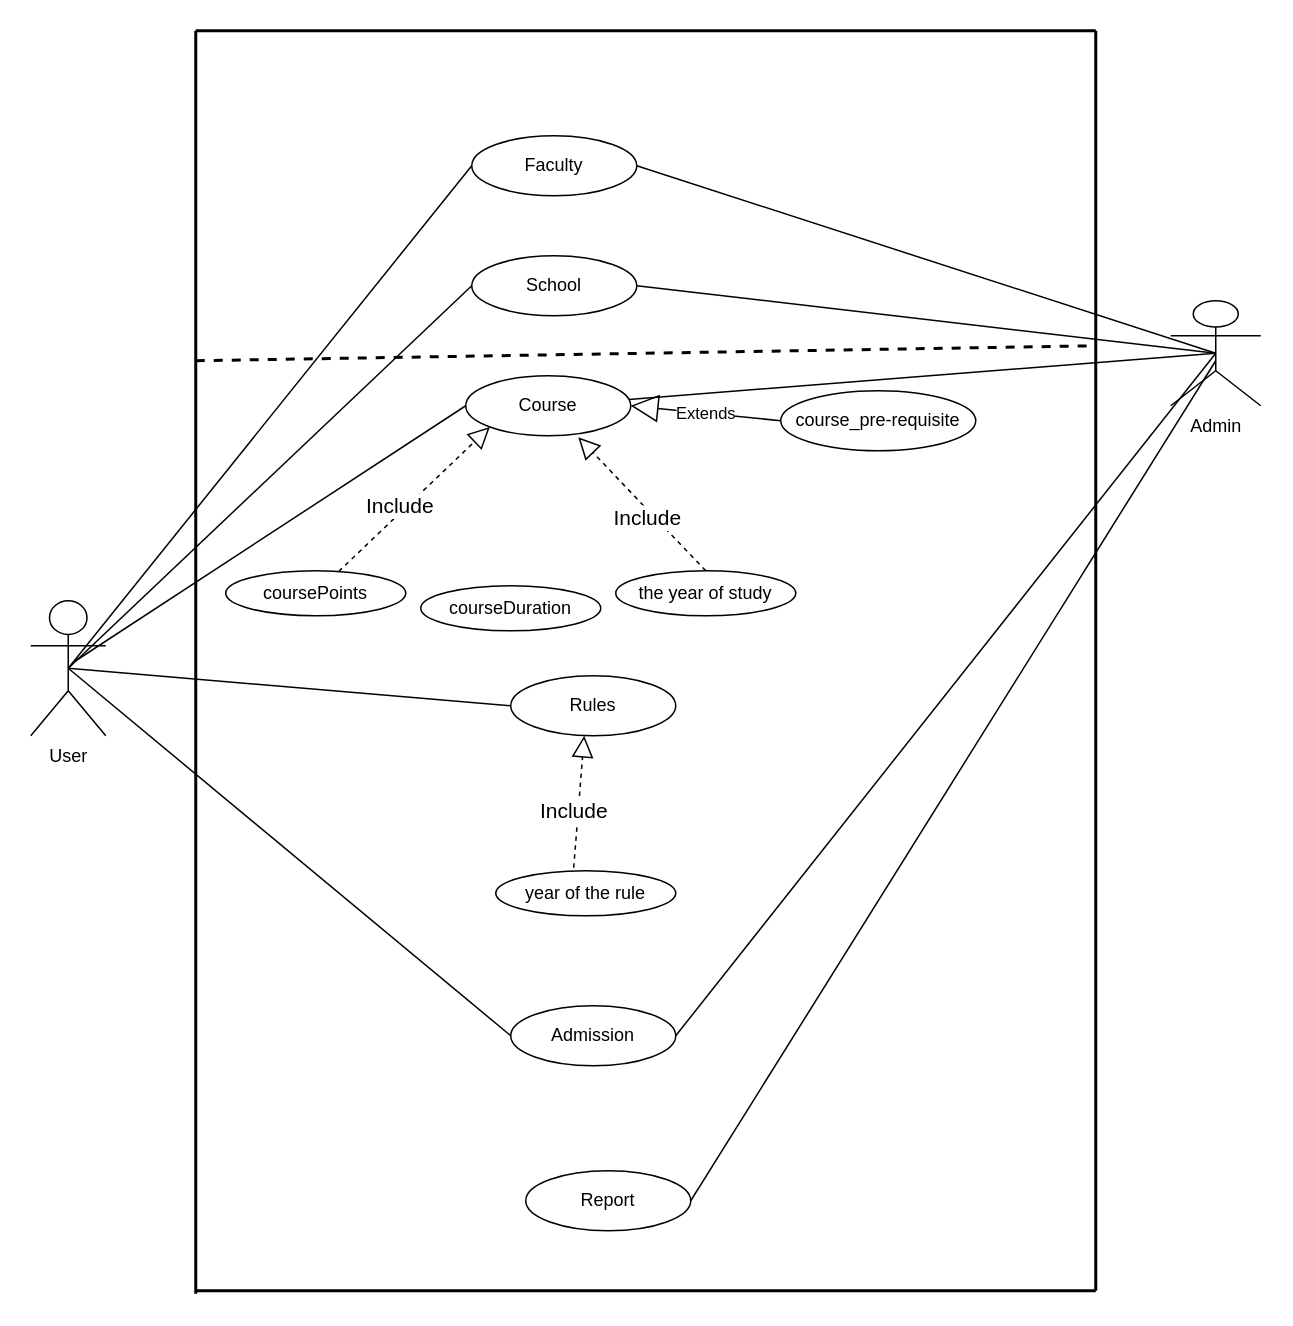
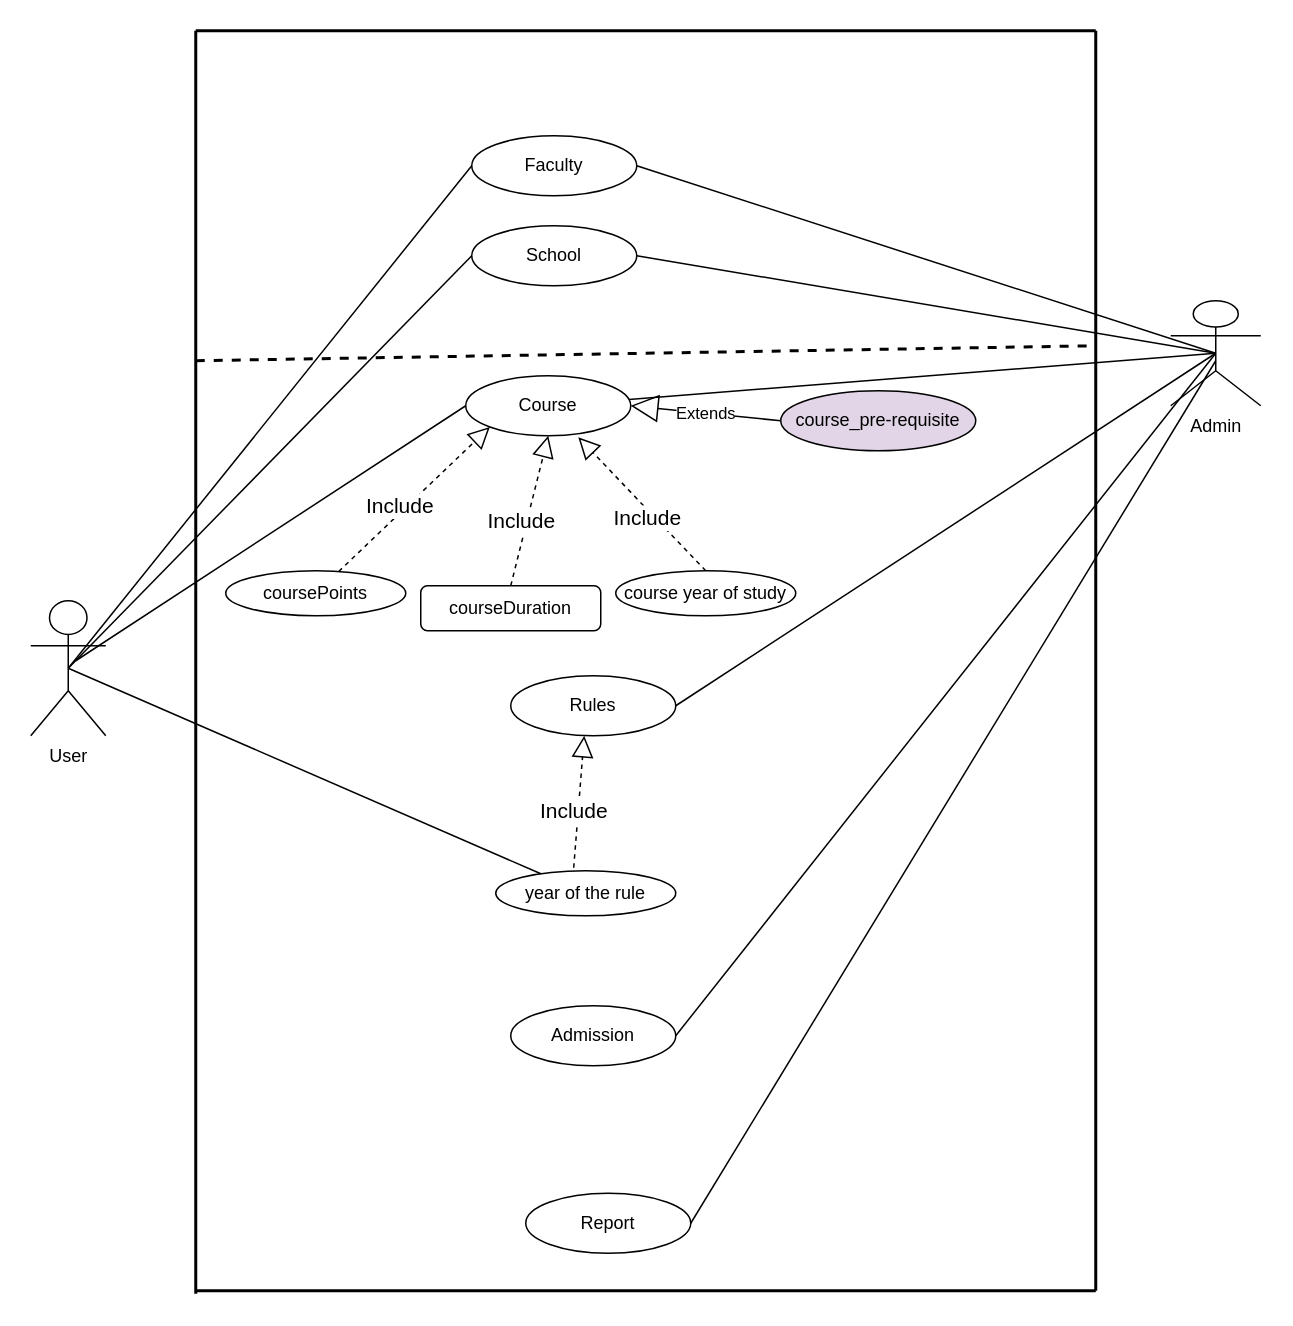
- <mxCell id="4" value="School" style="ellipse;whiteSpace=wrap;html=1;" vertex="1" parent="1"><mxGeometry x="314" y="170" width="110" height="40" as="geometry" /></mxCell>
+ <mxCell id="4" value="School" style="ellipse;whiteSpace=wrap;html=1;" vertex="1" parent="1"><mxGeometry x="314" y="150" width="110" height="40" as="geometry" /></mxCell>
- <mxCell id="7" value="course_pre-requisite" style="ellipse;whiteSpace=wrap;html=1;" vertex="1" parent="1"><mxGeometry x="520" y="260" width="130" height="40" as="geometry" /></mxCell>
+ <mxCell id="7" value="course_pre-requisite" style="ellipse;whiteSpace=wrap;html=1;fillColor=#e1d5e7;" vertex="1" parent="1"><mxGeometry x="520" y="260" width="130" height="40" as="geometry" /></mxCell>
+ <mxCell id="12" value="" style="endArrow=block;dashed=1;endFill=0;endSize=12;html=1;entryX=0.5;entryY=1;entryDx=0;entryDy=0;exitX=0.5;exitY=0;exitDx=0;exitDy=0;" edge="1" parent="1" source="11" target="5"><mxGeometry width="160" relative="1" as="geometry"><mxPoint x="278.9" y="390.166" as="sourcePoint" /><mxPoint x="336.109" y="294.142" as="targetPoint" /></mxGeometry></mxCell>
+ <mxCell id="13" value="&lt;font style=&quot;font-size: 14px&quot;&gt;Include&lt;/font&gt;" style="edgeLabel;html=1;align=center;verticalAlign=middle;resizable=0;points=[];" vertex="1" connectable="0" parent="12"><mxGeometry x="-0.146" y="4" relative="1" as="geometry"><mxPoint as="offset" /></mxGeometry></mxCell>
+ <mxCell id="36" value="" style="endArrow=none;html=1;strokeWidth=1;entryX=0.5;entryY=0.5;entryDx=0;entryDy=0;entryPerimeter=0;exitX=1;exitY=0.5;exitDx=0;exitDy=0;" edge="1" parent="1" source="17" target="32"><mxGeometry width="50" height="50" relative="1" as="geometry"><mxPoint x="660" y="440" as="sourcePoint" /><mxPoint x="710" y="390" as="targetPoint" /></mxGeometry></mxCell>
- <mxCell id="14" value="the year of study" style="ellipse;whiteSpace=wrap;html=1;" vertex="1" parent="1"><mxGeometry x="410" y="380" width="120" height="30" as="geometry" /></mxCell>
+ <mxCell id="14" value="course year of study" style="ellipse;whiteSpace=wrap;html=1;" vertex="1" parent="1"><mxGeometry x="410" y="380" width="120" height="30" as="geometry" /></mxCell>
- <mxCell id="11" value="courseDuration" style="ellipse;whiteSpace=wrap;html=1;" vertex="1" parent="1"><mxGeometry x="280" y="390" width="120" height="30" as="geometry" /></mxCell>
+ <mxCell id="11" value="courseDuration" style="whiteSpace=wrap;html=1;rounded=1;" vertex="1" parent="1"><mxGeometry x="280" y="390" width="120" height="30" as="geometry" /></mxCell>
- <mxCell id="30" value="" style="endArrow=none;html=1;strokeWidth=1;exitX=0.5;exitY=0.5;exitDx=0;exitDy=0;exitPerimeter=0;entryX=0;entryY=0.5;entryDx=0;entryDy=0;" edge="1" parent="1" source="2" target="17"><mxGeometry width="50" height="50" relative="1" as="geometry"><mxPoint x="50" y="450" as="sourcePoint" /><mxPoint x="220" y="450" as="targetPoint" /></mxGeometry></mxCell>
+ <mxCell id="30" value="" style="endArrow=none;html=1;strokeWidth=1;exitX=0.5;exitY=0.5;exitDx=0;exitDy=0;exitPerimeter=0;" edge="1" parent="1" source="2" target="19"><mxGeometry width="50" height="50" relative="1" as="geometry"><mxPoint x="50" y="450" as="sourcePoint" /><mxPoint x="220" y="450" as="targetPoint" /></mxGeometry></mxCell>
- <mxCell id="31" value="" style="endArrow=none;html=1;strokeWidth=1;exitX=0.5;exitY=0.5;exitDx=0;exitDy=0;exitPerimeter=0;entryX=0;entryY=0.5;entryDx=0;entryDy=0;" edge="1" parent="1" source="2" target="18"><mxGeometry width="50" height="50" relative="1" as="geometry"><mxPoint x="250" y="540" as="sourcePoint" /><mxPoint x="300" y="490" as="targetPoint" /></mxGeometry></mxCell>
- <mxCell id="22" value="Report" style="ellipse;whiteSpace=wrap;html=1;" vertex="1" parent="1"><mxGeometry x="350" y="780" width="110" height="40" as="geometry" /></mxCell>
+ <mxCell id="22" value="Report" style="ellipse;whiteSpace=wrap;html=1;" vertex="1" parent="1"><mxGeometry x="350" y="795" width="110" height="40" as="geometry" /></mxCell>
